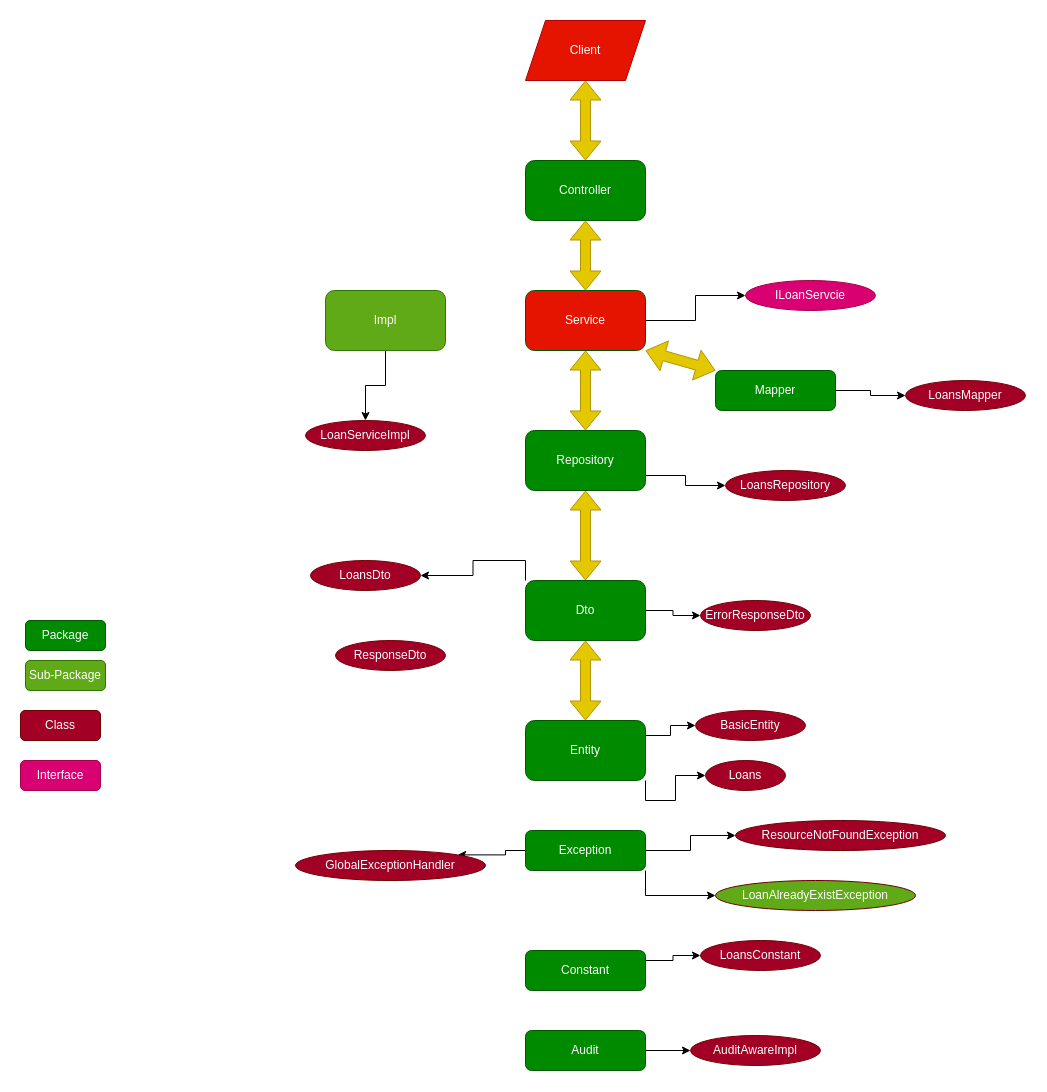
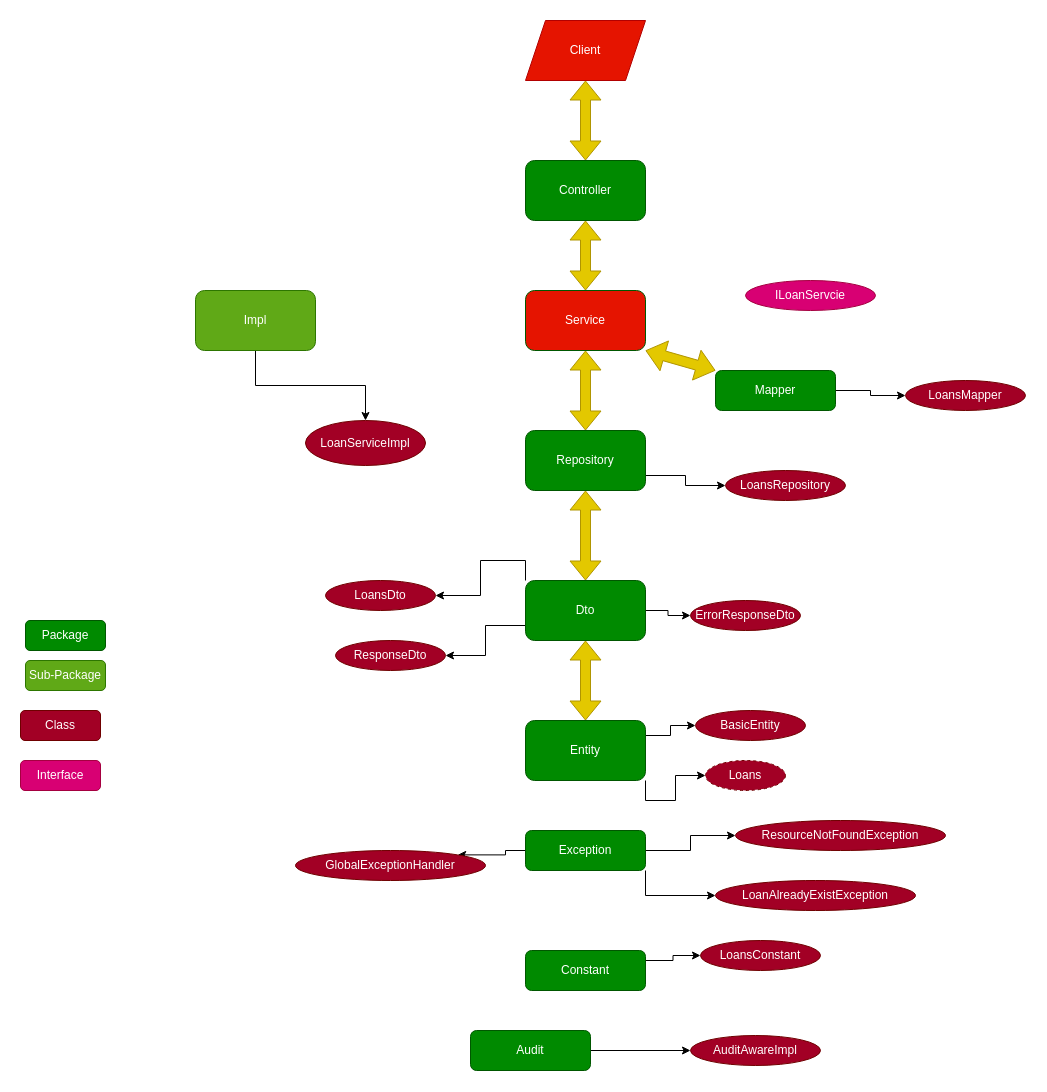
- <mxCell id="3" value="" style="edgeStyle=orthogonalEdgeStyle;rounded=0;orthogonalLoop=1;jettySize=auto;html=1;" edge="1" parent="1" source="4" target="21"><mxGeometry relative="1" as="geometry" /></mxCell>
- <mxCell id="17" value="Impl" style="whiteSpace=wrap;html=1;fillColor=#60a917;strokeColor=#2D7600;fontColor=#ffffff;rounded=1;" vertex="1" parent="1"><mxGeometry x="325" y="290" width="120" height="60" as="geometry" /></mxCell>
+ <mxCell id="17" value="Impl" style="whiteSpace=wrap;html=1;fillColor=#60a917;strokeColor=#2D7600;fontColor=#ffffff;rounded=1;" vertex="1" parent="1"><mxGeometry x="195" y="290" width="120" height="60" as="geometry" /></mxCell>
- <mxCell id="18" value="LoanServiceImpl" style="ellipse;whiteSpace=wrap;html=1;fillColor=#a20025;strokeColor=#6F0000;fontColor=#ffffff;rounded=1;" vertex="1" parent="1"><mxGeometry x="305" y="420" width="120" height="30" as="geometry" /></mxCell>
+ <mxCell id="18" value="LoanServiceImpl" style="ellipse;whiteSpace=wrap;html=1;fillColor=#a20025;strokeColor=#6F0000;fontColor=#ffffff;rounded=1;" vertex="1" parent="1"><mxGeometry x="305" y="420" width="120" height="45" as="geometry" /></mxCell>
- <mxCell id="43" value="LoansDto" style="ellipse;whiteSpace=wrap;html=1;fillColor=#a20025;strokeColor=#6F0000;fontColor=#ffffff;rounded=1;" vertex="1" parent="1"><mxGeometry x="310" y="560" width="110" height="30" as="geometry" /></mxCell>
+ <mxCell id="43" value="LoansDto" style="ellipse;whiteSpace=wrap;html=1;fillColor=#a20025;strokeColor=#6F0000;fontColor=#ffffff;rounded=1;" vertex="1" parent="1"><mxGeometry x="325" y="580" width="110" height="30" as="geometry" /></mxCell>
- <mxCell id="42" value="ErrorResponseDto" style="ellipse;whiteSpace=wrap;html=1;fillColor=#a20025;strokeColor=#6F0000;fontColor=#ffffff;rounded=1;" vertex="1" parent="1"><mxGeometry x="700" y="600" width="110" height="30" as="geometry" /></mxCell>
+ <mxCell id="42" value="ErrorResponseDto" style="ellipse;whiteSpace=wrap;html=1;fillColor=#a20025;strokeColor=#6F0000;fontColor=#ffffff;rounded=1;" vertex="1" parent="1"><mxGeometry x="690" y="600" width="110" height="30" as="geometry" /></mxCell>
+ <mxCell id="12" style="edgeStyle=orthogonalEdgeStyle;rounded=0;orthogonalLoop=1;jettySize=auto;html=1;exitX=0;exitY=0.75;exitDx=0;exitDy=0;" edge="1" parent="1" source="13" target="44"><mxGeometry relative="1" as="geometry" /></mxCell>
- <mxCell id="40" value="Loans" style="ellipse;whiteSpace=wrap;html=1;fillColor=#a20025;strokeColor=#6F0000;fontColor=#ffffff;rounded=1;" vertex="1" parent="1"><mxGeometry x="705" y="760" width="80" height="30" as="geometry" /></mxCell>
+ <mxCell id="40" value="Loans" style="ellipse;whiteSpace=wrap;html=1;fillColor=#a20025;strokeColor=#6F0000;fontColor=#ffffff;rounded=1;dashed=1;" vertex="1" parent="1"><mxGeometry x="705" y="760" width="80" height="30" as="geometry" /></mxCell>
- <mxCell id="38" value="LoanAlreadyExistException" style="ellipse;whiteSpace=wrap;html=1;fillColor=#60a917;strokeColor=#6F0000;fontColor=#ffffff;rounded=1;" vertex="1" parent="1"><mxGeometry x="715" y="880" width="200" height="30" as="geometry" /></mxCell>
+ <mxCell id="38" value="LoanAlreadyExistException" style="ellipse;whiteSpace=wrap;html=1;fillColor=#a20025;strokeColor=#6F0000;fontColor=#ffffff;rounded=1;" vertex="1" parent="1"><mxGeometry x="715" y="880" width="200" height="30" as="geometry" /></mxCell>
- <mxCell id="48" value="Audit" style="rounded=1;whiteSpace=wrap;html=1;fillColor=#008a00;fontColor=#ffffff;strokeColor=#005700;" vertex="1" parent="1"><mxGeometry x="525" y="1030" width="120" height="40" as="geometry" /></mxCell>
+ <mxCell id="48" value="Audit" style="rounded=1;whiteSpace=wrap;html=1;fillColor=#008a00;fontColor=#ffffff;strokeColor=#005700;" vertex="1" parent="1"><mxGeometry x="470" y="1030" width="120" height="40" as="geometry" /></mxCell>
